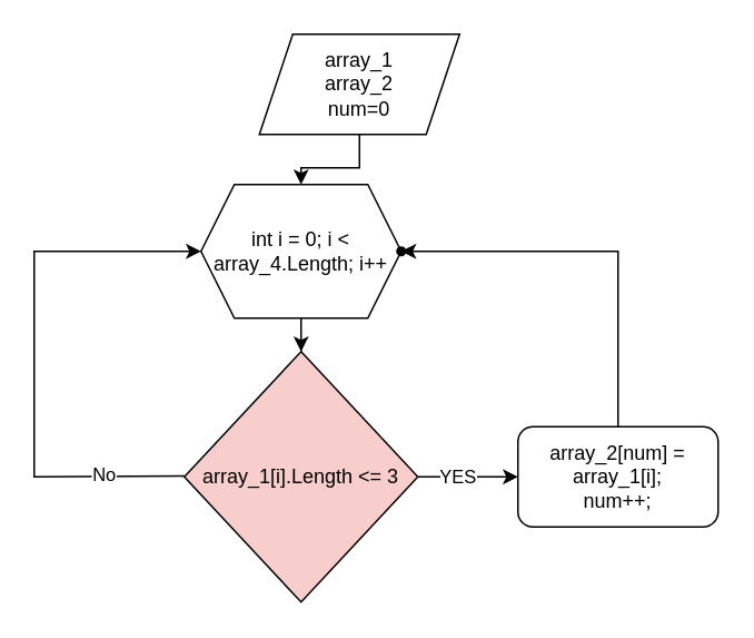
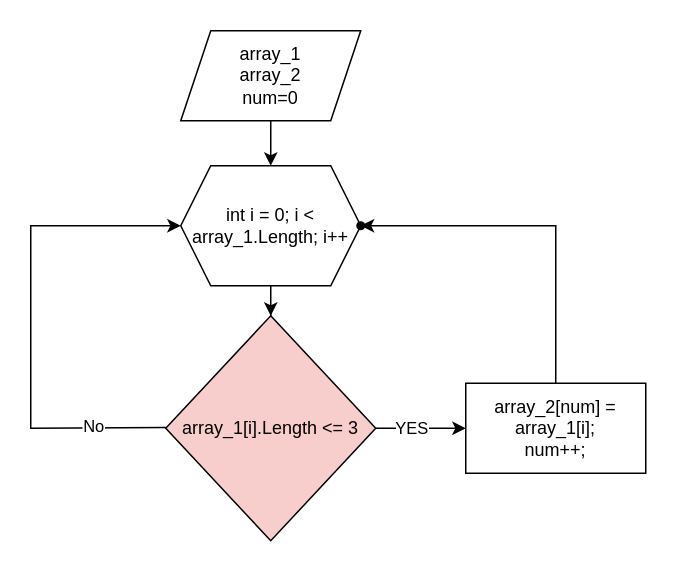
- <mxCell id="3" value="array_1&lt;br&gt;array_2&lt;br&gt;num=0" style="shape=parallelogram;perimeter=parallelogramPerimeter;whiteSpace=wrap;html=1;fixedSize=1;" vertex="1" parent="1"><mxGeometry x="155" y="20" width="120" height="60" as="geometry" /></mxCell>
+ <mxCell id="3" value="array_1&lt;br&gt;array_2&lt;br&gt;num=0" style="shape=parallelogram;perimeter=parallelogramPerimeter;whiteSpace=wrap;html=1;fixedSize=1;" vertex="1" parent="1"><mxGeometry x="120" y="20" width="120" height="60" as="geometry" /></mxCell>
- <mxCell id="5" value="int i = 0; i &amp;lt; array_4.Length; i++" style="shape=hexagon;perimeter=hexagonPerimeter2;whiteSpace=wrap;html=1;fixedSize=1;" vertex="1" parent="1"><mxGeometry x="120" y="110" width="120" height="80" as="geometry" /></mxCell>
+ <mxCell id="5" value="int i = 0; i &amp;lt; array_1.Length; i++" style="shape=hexagon;perimeter=hexagonPerimeter2;whiteSpace=wrap;html=1;fixedSize=1;" vertex="1" parent="1"><mxGeometry x="120" y="110" width="120" height="80" as="geometry" /></mxCell>
- <mxCell id="10" value="array_2[num] = array_1[i];&lt;br style=&quot;border-color: var(--border-color); text-align: left;&quot;&gt;&lt;span style=&quot;text-align: left;&quot;&gt;num++;&lt;/span&gt;" style="whiteSpace=wrap;html=1;rounded=1;" vertex="1" parent="1"><mxGeometry x="310" y="255" width="120" height="60" as="geometry" /></mxCell>
+ <mxCell id="10" value="array_2[num] = array_1[i];&lt;br style=&quot;border-color: var(--border-color); text-align: left;&quot;&gt;&lt;span style=&quot;text-align: left;&quot;&gt;num++;&lt;/span&gt;" style="whiteSpace=wrap;html=1;" vertex="1" parent="1"><mxGeometry x="310" y="255" width="120" height="60" as="geometry" /></mxCell>
